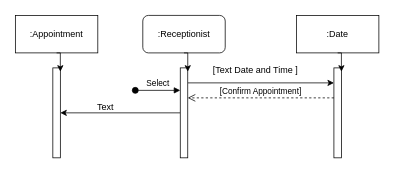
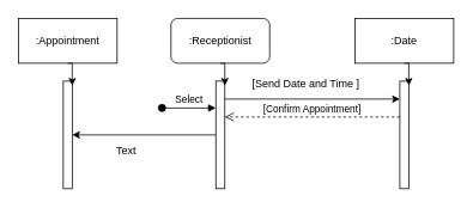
- <mxCell id="14" value="[Text Date and Time ]" style="text;html=1;align=center;verticalAlign=middle;resizable=0;points=[];autosize=1;strokeColor=none;fillColor=none;" vertex="1" parent="1"><mxGeometry x="270" y="78" width="140" height="30" as="geometry" /></mxCell>
+ <mxCell id="14" value="[Send Date and Time ]" style="text;html=1;align=center;verticalAlign=middle;resizable=0;points=[];autosize=1;strokeColor=none;fillColor=none;" vertex="1" parent="1"><mxGeometry x="270" y="78" width="140" height="30" as="geometry" /></mxCell>
- <mxCell id="16" value="Text" style="text;html=1;align=center;verticalAlign=middle;resizable=0;points=[];autosize=1;strokeColor=none;fillColor=none;" vertex="1" parent="1"><mxGeometry x="115" y="128" width="50" height="30" as="geometry" /></mxCell>
+ <mxCell id="16" value="Text" style="text;html=1;align=center;verticalAlign=middle;resizable=0;points=[];autosize=1;strokeColor=none;fillColor=none;" vertex="1" parent="1"><mxGeometry x="115" y="153" width="50" height="30" as="geometry" /></mxCell>
